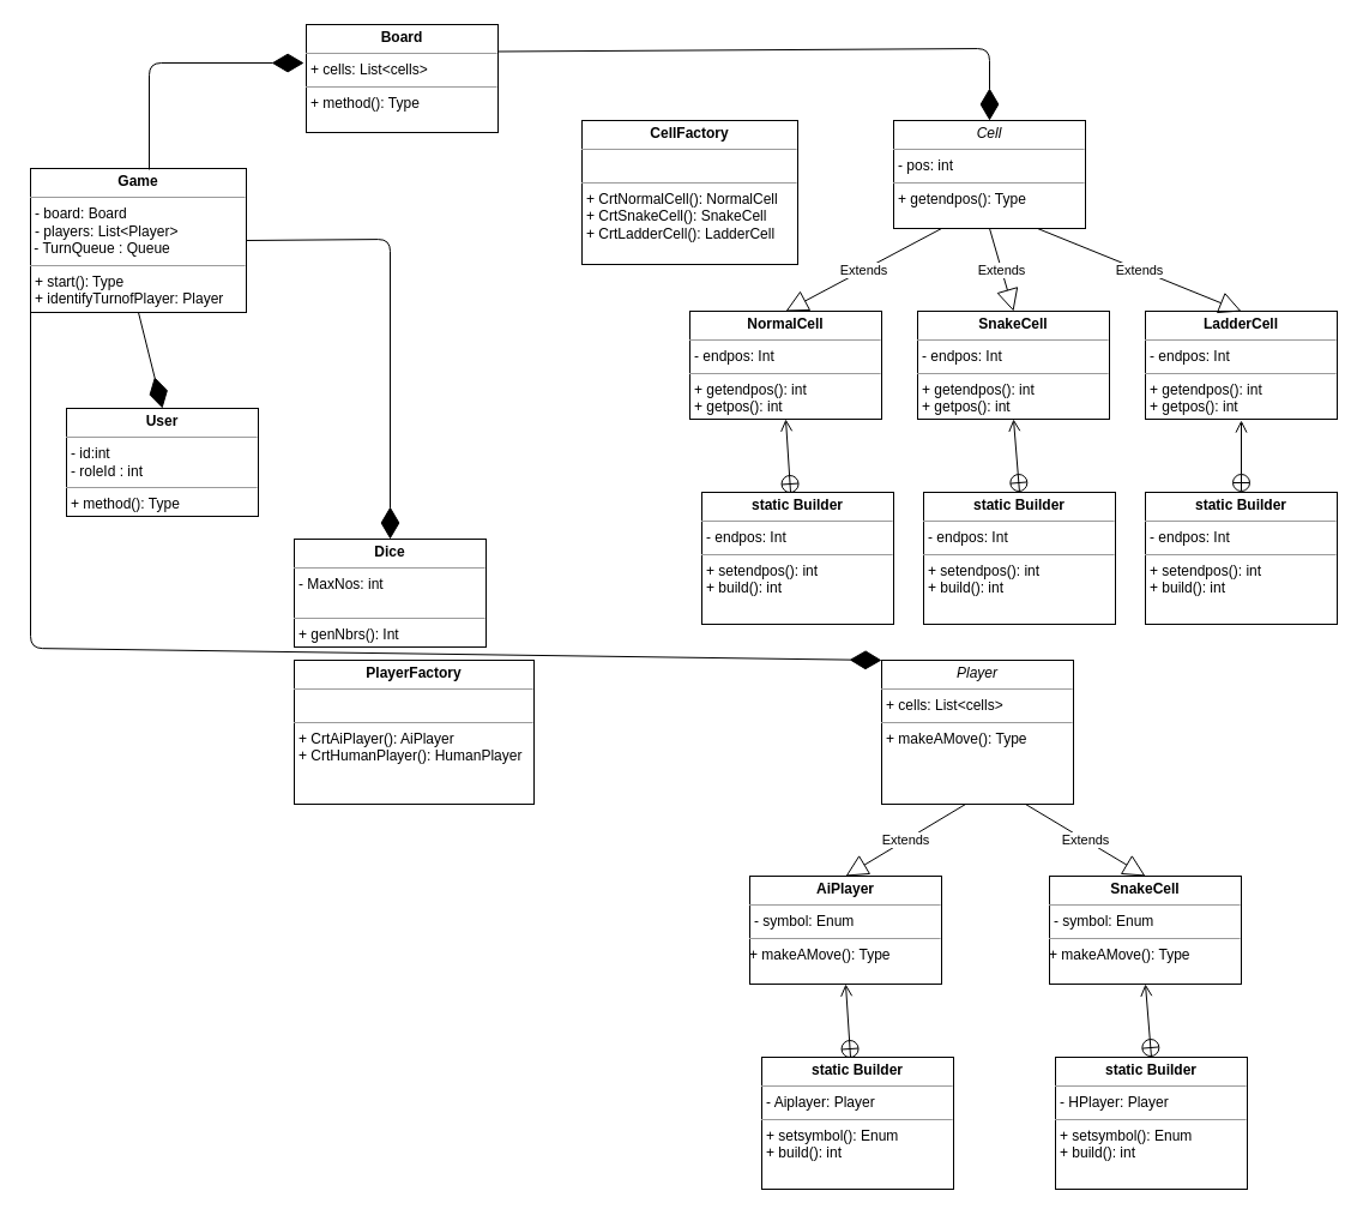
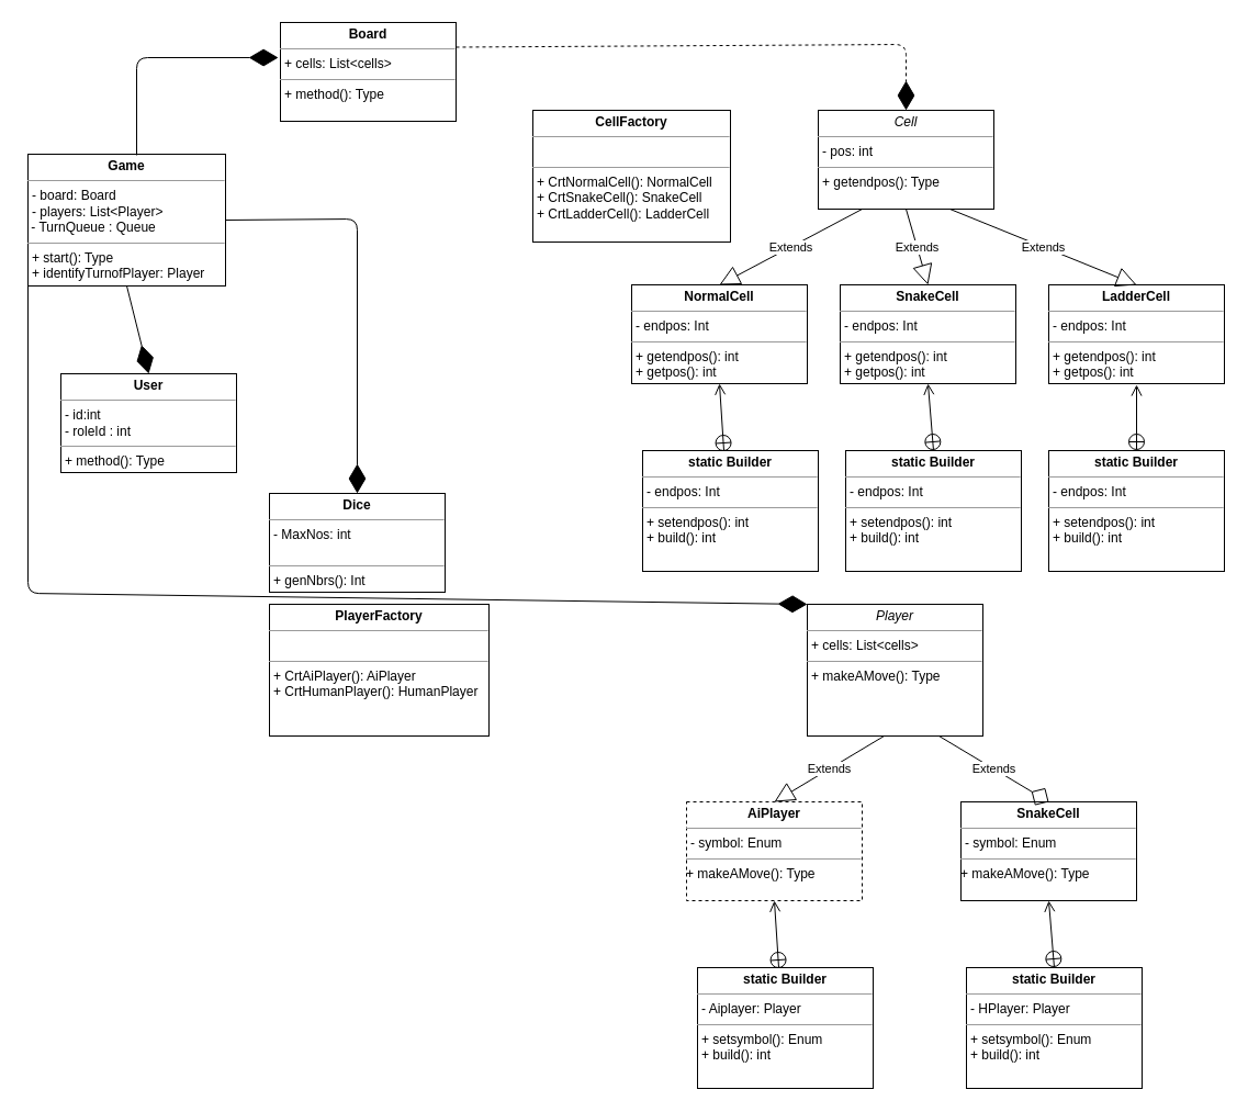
- <mxCell id="31" value="" style="endArrow=diamondThin;endFill=1;endSize=24;html=1;sourcePerimeterSpacing=8;targetPerimeterSpacing=8;exitX=1;exitY=0.25;exitDx=0;exitDy=0;entryX=0.5;entryY=0;entryDx=0;entryDy=0;" edge="1" parent="1" source="10" target="2"><mxGeometry width="160" relative="1" as="geometry"><mxPoint x="290" y="290" as="sourcePoint" /><mxPoint x="450" y="290" as="targetPoint" /><Array as="points"><mxPoint x="820" y="40" /></Array></mxGeometry></mxCell>
+ <mxCell id="31" value="" style="endArrow=diamondThin;endFill=1;endSize=24;html=1;sourcePerimeterSpacing=8;targetPerimeterSpacing=8;exitX=1;exitY=0.25;exitDx=0;exitDy=0;entryX=0.5;entryY=0;entryDx=0;entryDy=0;dashed=1;" edge="1" parent="1" source="10" target="2"><mxGeometry width="160" relative="1" as="geometry"><mxPoint x="290" y="290" as="sourcePoint" /><mxPoint x="450" y="290" as="targetPoint" /><Array as="points"><mxPoint x="820" y="40" /></Array></mxGeometry></mxCell>
- <mxCell id="28" value="Extends" style="endArrow=block;endSize=16;endFill=0;html=1;sourcePerimeterSpacing=8;targetPerimeterSpacing=8;entryX=0.5;entryY=0;entryDx=0;entryDy=0;exitX=0.75;exitY=1;exitDx=0;exitDy=0;" edge="1" parent="1" source="20" target="22"><mxGeometry width="160" relative="1" as="geometry"><mxPoint x="935" y="680" as="sourcePoint" /><mxPoint x="890" y="730" as="targetPoint" /></mxGeometry></mxCell>
+ <mxCell id="28" value="Extends" style="endArrow=diamond;endSize=16;endFill=0;html=1;sourcePerimeterSpacing=8;targetPerimeterSpacing=8;entryX=0.5;entryY=0;entryDx=0;entryDy=0;exitX=0.75;exitY=1;exitDx=0;exitDy=0;" edge="1" parent="1" source="20" target="22"><mxGeometry width="160" relative="1" as="geometry"><mxPoint x="935" y="680" as="sourcePoint" /><mxPoint x="890" y="730" as="targetPoint" /></mxGeometry></mxCell>
- <mxCell id="21" value="&lt;p style=&quot;margin: 0px ; margin-top: 4px ; text-align: center&quot;&gt;&lt;b&gt;AiPlayer&lt;/b&gt;&lt;/p&gt;&lt;hr size=&quot;1&quot;&gt;&lt;p style=&quot;margin: 0px ; margin-left: 4px&quot;&gt;- symbol: Enum&lt;/p&gt;&lt;hr size=&quot;1&quot;&gt;+ makeAMove(): Type&lt;p style=&quot;margin: 0px ; margin-left: 4px&quot;&gt;&lt;br&gt;&lt;/p&gt;" style="verticalAlign=top;align=left;overflow=fill;fontSize=12;fontFamily=Helvetica;html=1;hachureGap=4;pointerEvents=0;" vertex="1" parent="1"><mxGeometry x="620" y="730" width="160" height="90" as="geometry" /></mxCell>
+ <mxCell id="21" value="&lt;p style=&quot;margin: 0px ; margin-top: 4px ; text-align: center&quot;&gt;&lt;b&gt;AiPlayer&lt;/b&gt;&lt;/p&gt;&lt;hr size=&quot;1&quot;&gt;&lt;p style=&quot;margin: 0px ; margin-left: 4px&quot;&gt;- symbol: Enum&lt;/p&gt;&lt;hr size=&quot;1&quot;&gt;+ makeAMove(): Type&lt;p style=&quot;margin: 0px ; margin-left: 4px&quot;&gt;&lt;br&gt;&lt;/p&gt;" style="verticalAlign=top;align=left;overflow=fill;fontSize=12;fontFamily=Helvetica;html=1;hachureGap=4;pointerEvents=0;dashed=1;" vertex="1" parent="1"><mxGeometry x="620" y="730" width="160" height="90" as="geometry" /></mxCell>
